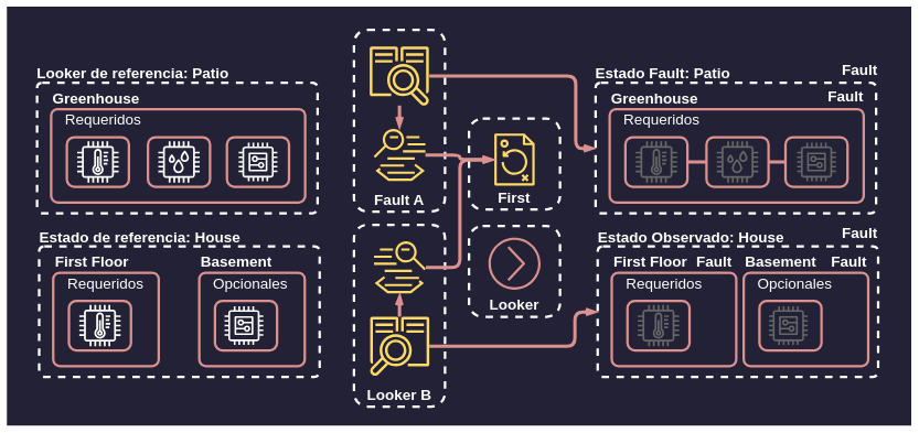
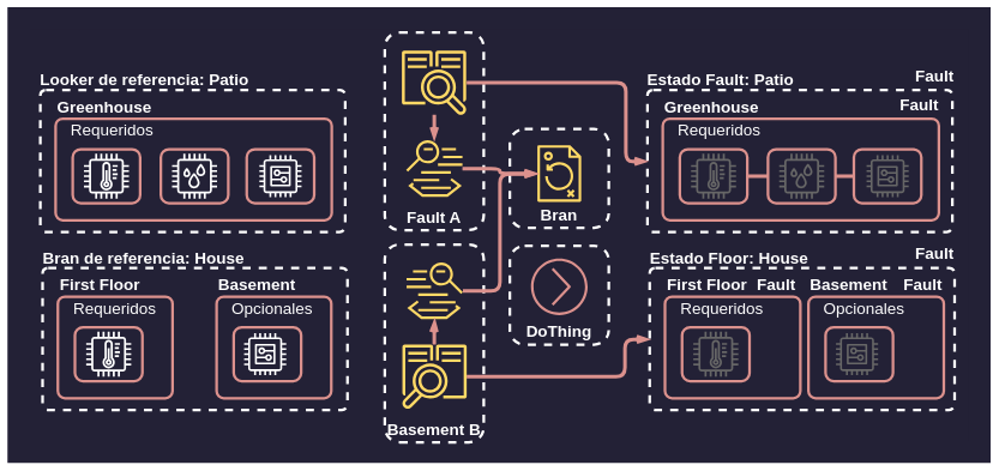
- <mxCell id="52" value="First" style="rounded=1;whiteSpace=wrap;html=1;dashed=1;labelBackgroundColor=none;strokeColor=#FFFFFF;strokeWidth=3;align=center;verticalAlign=bottom;fontFamily=Helvetica;fontSize=18;fontColor=#FFFFFF;fillColor=none;fontStyle=1;container=0;" parent="1" vertex="1"><mxGeometry x="566" y="143" width="110" height="110" as="geometry" /></mxCell>
+ <mxCell id="52" value="Bran" style="rounded=1;whiteSpace=wrap;html=1;dashed=1;labelBackgroundColor=none;strokeColor=#FFFFFF;strokeWidth=3;align=center;verticalAlign=bottom;fontFamily=Helvetica;fontSize=18;fontColor=#FFFFFF;fillColor=none;fontStyle=1;container=0;" parent="1" vertex="1"><mxGeometry x="566" y="143" width="110" height="110" as="geometry" /></mxCell>
- <mxCell id="7" value="&lt;div style=&quot;text-align: center; font-size: 18px;&quot;&gt;&lt;span style=&quot;background-color: initial; font-size: 18px;&quot;&gt;&lt;b style=&quot;font-size: 18px;&quot;&gt;Estado de referencia: House&lt;/b&gt;&lt;/span&gt;&lt;/div&gt;" style="text;whiteSpace=wrap;html=1;fontSize=18;fontFamily=Helvetica;fontColor=#FFFFFF;container=0;" parent="1" vertex="1"><mxGeometry x="44.5" y="269.5" width="257.5" height="40" as="geometry" /></mxCell>
+ <mxCell id="7" value="&lt;div style=&quot;text-align: center; font-size: 18px;&quot;&gt;&lt;span style=&quot;background-color: initial; font-size: 18px;&quot;&gt;&lt;b style=&quot;font-size: 18px;&quot;&gt;Bran de referencia: House&lt;/b&gt;&lt;/span&gt;&lt;/div&gt;" style="text;whiteSpace=wrap;html=1;fontSize=18;fontFamily=Helvetica;fontColor=#FFFFFF;container=0;" parent="1" vertex="1"><mxGeometry x="44.5" y="269.5" width="257.5" height="40" as="geometry" /></mxCell>
- <mxCell id="30" value="&lt;div style=&quot;text-align: center; font-size: 18px;&quot;&gt;&lt;span style=&quot;background-color: initial; font-size: 18px;&quot;&gt;&lt;b style=&quot;font-size: 18px;&quot;&gt;Estado Observado: House&lt;/b&gt;&lt;/span&gt;&lt;/div&gt;" style="text;whiteSpace=wrap;html=1;fontSize=18;fontFamily=Helvetica;fontColor=#FFFFFF;container=0;" parent="1" vertex="1"><mxGeometry x="719.5" y="269.5" width="257.5" height="40" as="geometry" /></mxCell>
+ <mxCell id="30" value="&lt;div style=&quot;text-align: center; font-size: 18px;&quot;&gt;&lt;span style=&quot;background-color: initial; font-size: 18px;&quot;&gt;&lt;b style=&quot;font-size: 18px;&quot;&gt;Estado Floor: House&lt;/b&gt;&lt;/span&gt;&lt;/div&gt;" style="text;whiteSpace=wrap;html=1;fontSize=18;fontFamily=Helvetica;fontColor=#FFFFFF;container=0;" parent="1" vertex="1"><mxGeometry x="719.5" y="269.5" width="257.5" height="40" as="geometry" /></mxCell>
- <mxCell id="54" value="Looker" style="rounded=1;whiteSpace=wrap;html=1;dashed=1;labelBackgroundColor=none;strokeColor=#FFFFFF;strokeWidth=3;align=center;verticalAlign=bottom;fontFamily=Helvetica;fontSize=18;fontColor=#FFFFFF;fillColor=none;fontStyle=1;container=0;" parent="1" vertex="1"><mxGeometry x="566" y="273" width="110" height="110" as="geometry" /></mxCell>
+ <mxCell id="54" value="DoThing" style="rounded=1;whiteSpace=wrap;html=1;dashed=1;labelBackgroundColor=none;strokeColor=#FFFFFF;strokeWidth=3;align=center;verticalAlign=bottom;fontFamily=Helvetica;fontSize=18;fontColor=#FFFFFF;fillColor=none;fontStyle=1;container=0;" parent="1" vertex="1"><mxGeometry x="566" y="273" width="110" height="110" as="geometry" /></mxCell>
- <mxCell id="56" value="Looker B" style="rounded=1;whiteSpace=wrap;html=1;dashed=1;labelBackgroundColor=none;strokeColor=#FFFFFF;strokeWidth=3;align=center;verticalAlign=bottom;fontFamily=Helvetica;fontSize=18;fontColor=#FFFFFF;fillColor=none;fontStyle=1;container=0;flipH=0;flipV=1;" parent="1" vertex="1"><mxGeometry x="427" y="271.5" width="110" height="220" as="geometry" /></mxCell>
+ <mxCell id="56" value="Basement B" style="rounded=1;whiteSpace=wrap;html=1;dashed=1;labelBackgroundColor=none;strokeColor=#FFFFFF;strokeWidth=3;align=center;verticalAlign=bottom;fontFamily=Helvetica;fontSize=18;fontColor=#FFFFFF;fillColor=none;fontStyle=1;container=0;flipH=0;flipV=1;" parent="1" vertex="1"><mxGeometry x="427" y="271.5" width="110" height="220" as="geometry" /></mxCell>
